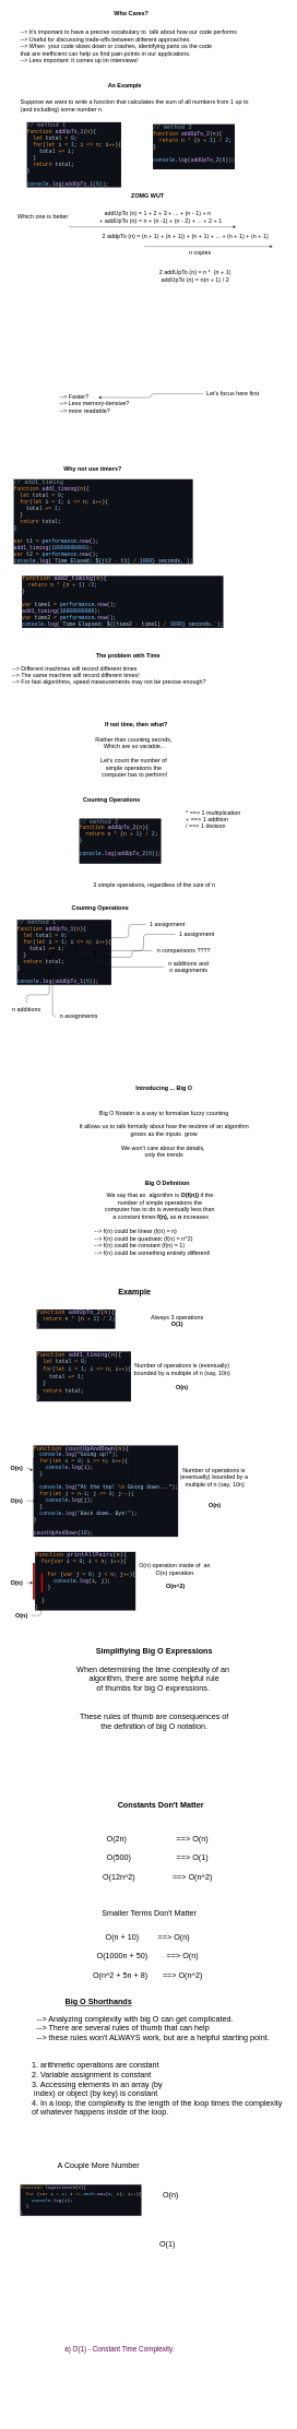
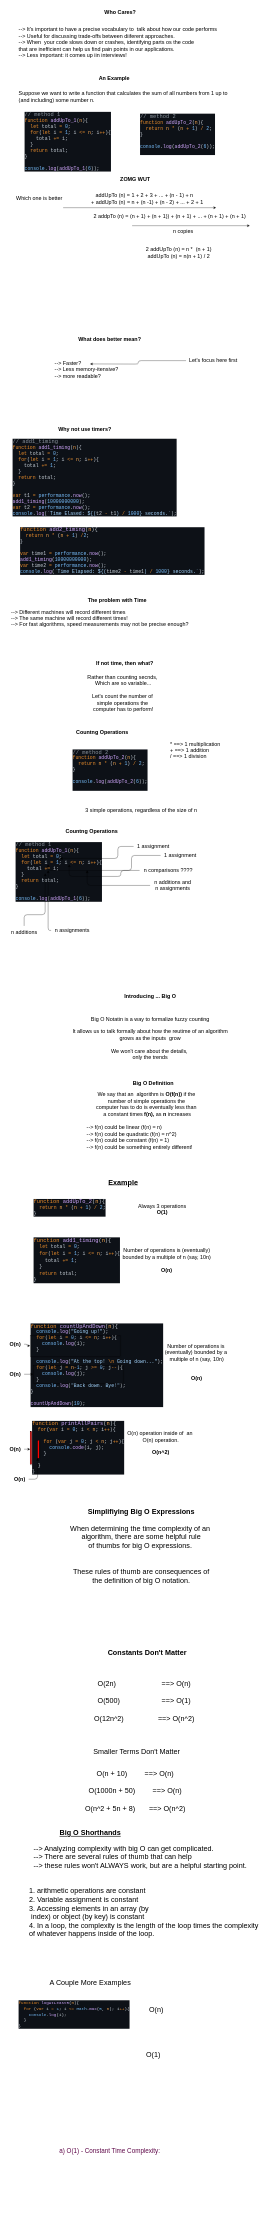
+ <mxCell id="16" value="&lt;b&gt;What does better mean?&lt;/b&gt;" style="text;html=1;align=center;verticalAlign=middle;resizable=0;points=[];autosize=1;strokeColor=none;fillColor=none;fontSize=18;" parent="1" vertex="1"><mxGeometry x="250" y="1110" width="230" height="40" as="geometry" /></mxCell>
- <mxCell id="42" value="n additions" style="text;html=1;align=center;verticalAlign=middle;resizable=0;points=[];autosize=1;strokeColor=none;fillColor=none;fontSize=18;" parent="1" vertex="1"><mxGeometry x="25" y="3060" width="110" height="40" as="geometry" /></mxCell>
+ <mxCell id="42" value="n additions" style="text;html=1;align=center;verticalAlign=middle;resizable=0;points=[];autosize=1;strokeColor=none;fillColor=none;fontSize=18;" parent="1" vertex="1"><mxGeometry x="25" y="3085" width="110" height="40" as="geometry" /></mxCell>
- <mxCell id="63" value="&lt;div style=&quot;color: rgb(201, 209, 217); background-color: rgb(13, 17, 23); font-family: Consolas, &amp;quot;Courier New&amp;quot;, monospace; line-height: 19px;&quot;&gt;&lt;div style=&quot;&quot;&gt;&lt;font style=&quot;font-size: 18px;&quot;&gt;&lt;span style=&quot;color: rgb(236, 142, 44);&quot;&gt;function&lt;/span&gt; &lt;span style=&quot;color: rgb(210, 168, 255);&quot;&gt;printAllPairs&lt;/span&gt;(&lt;span style=&quot;color: rgb(253, 172, 84);&quot;&gt;n&lt;/span&gt;){&lt;/font&gt;&lt;/div&gt;&lt;div style=&quot;&quot;&gt;&lt;font size=&quot;3&quot;&gt;&amp;nbsp; &lt;span style=&quot;color: #ec8e2c;&quot;&gt;for&lt;/span&gt;(&lt;span style=&quot;color: #ec8e2c;&quot;&gt;var&lt;/span&gt; i &lt;span style=&quot;color: #ec8e2c;&quot;&gt;=&lt;/span&gt; &lt;span style=&quot;color: #79c0ff;&quot;&gt;0&lt;/span&gt;; i &lt;span style=&quot;color: #ec8e2c;&quot;&gt;&amp;lt;&lt;/span&gt; &lt;span style=&quot;color: #fdac54;&quot;&gt;n&lt;/span&gt;; i&lt;span style=&quot;color: #ec8e2c;&quot;&gt;++&lt;/span&gt;){&lt;/font&gt;&lt;/div&gt;&lt;div style=&quot;&quot;&gt;&lt;font size=&quot;3&quot;&gt;&amp;nbsp; &lt;/font&gt;&lt;/div&gt;&lt;div style=&quot;&quot;&gt;&lt;font size=&quot;3&quot;&gt;&amp;nbsp; &amp;nbsp; &lt;span style=&quot;color: #ec8e2c;&quot;&gt;for&lt;/span&gt; (&lt;span style=&quot;color: #ec8e2c;&quot;&gt;var&lt;/span&gt; j &lt;span style=&quot;color: #ec8e2c;&quot;&gt;=&lt;/span&gt; &lt;span style=&quot;color: #79c0ff;&quot;&gt;0&lt;/span&gt;; j &lt;span style=&quot;color: #ec8e2c;&quot;&gt;&amp;lt;&lt;/span&gt; &lt;span style=&quot;color: #fdac54;&quot;&gt;n&lt;/span&gt;; j&lt;span style=&quot;color: #ec8e2c;&quot;&gt;++&lt;/span&gt;){&lt;/font&gt;&lt;/div&gt;&lt;div style=&quot;&quot;&gt;&lt;font size=&quot;3&quot;&gt;&amp;nbsp; &amp;nbsp; &amp;nbsp; &lt;span style=&quot;color: #79c0ff;&quot;&gt;console&lt;/span&gt;.&lt;span style=&quot;color: #d2a8ff;&quot;&gt;log&lt;/span&gt;(i, j);&lt;/font&gt;&lt;/div&gt;&lt;div style=&quot;&quot;&gt;&lt;font size=&quot;3&quot;&gt;&amp;nbsp; &amp;nbsp; }&lt;/font&gt;&lt;/div&gt;&lt;div style=&quot;&quot;&gt;&lt;font size=&quot;3&quot;&gt;&amp;nbsp; &lt;/font&gt;&lt;/div&gt;&lt;div style=&quot;&quot;&gt;&lt;font size=&quot;3&quot;&gt;&amp;nbsp; }&lt;/font&gt;&lt;/div&gt;&lt;div style=&quot;&quot;&gt;&lt;font size=&quot;3&quot;&gt;}&lt;/font&gt;&lt;/div&gt;&lt;/div&gt;" style="text;html=1;align=left;verticalAlign=middle;resizable=0;points=[];autosize=1;strokeColor=none;fillColor=none;fontSize=18;" parent="1" vertex="1"><mxGeometry x="105" y="4730" width="310" height="190" as="geometry" /></mxCell>
+ <mxCell id="63" value="&lt;div style=&quot;color: rgb(201, 209, 217); background-color: rgb(13, 17, 23); font-family: Consolas, &amp;quot;Courier New&amp;quot;, monospace; line-height: 19px;&quot;&gt;&lt;div style=&quot;&quot;&gt;&lt;font style=&quot;font-size: 18px;&quot;&gt;&lt;span style=&quot;color: rgb(236, 142, 44);&quot;&gt;function&lt;/span&gt; &lt;span style=&quot;color: rgb(210, 168, 255);&quot;&gt;printAllPairs&lt;/span&gt;(&lt;span style=&quot;color: rgb(253, 172, 84);&quot;&gt;n&lt;/span&gt;){&lt;/font&gt;&lt;/div&gt;&lt;div style=&quot;&quot;&gt;&lt;font size=&quot;3&quot;&gt;&amp;nbsp; &lt;span style=&quot;color: #ec8e2c;&quot;&gt;for&lt;/span&gt;(&lt;span style=&quot;color: #ec8e2c;&quot;&gt;var&lt;/span&gt; i &lt;span style=&quot;color: #ec8e2c;&quot;&gt;=&lt;/span&gt; &lt;span style=&quot;color: #79c0ff;&quot;&gt;0&lt;/span&gt;; i &lt;span style=&quot;color: #ec8e2c;&quot;&gt;&amp;lt;&lt;/span&gt; &lt;span style=&quot;color: #fdac54;&quot;&gt;n&lt;/span&gt;; i&lt;span style=&quot;color: #ec8e2c;&quot;&gt;++&lt;/span&gt;){&lt;/font&gt;&lt;/div&gt;&lt;div style=&quot;&quot;&gt;&lt;font size=&quot;3&quot;&gt;&amp;nbsp; &lt;/font&gt;&lt;/div&gt;&lt;div style=&quot;&quot;&gt;&lt;font size=&quot;3&quot;&gt;&amp;nbsp; &amp;nbsp; &lt;span style=&quot;color: #ec8e2c;&quot;&gt;for&lt;/span&gt; (&lt;span style=&quot;color: #ec8e2c;&quot;&gt;var&lt;/span&gt; j &lt;span style=&quot;color: #ec8e2c;&quot;&gt;=&lt;/span&gt; &lt;span style=&quot;color: #79c0ff;&quot;&gt;0&lt;/span&gt;; j &lt;span style=&quot;color: #ec8e2c;&quot;&gt;&amp;lt;&lt;/span&gt; &lt;span style=&quot;color: #fdac54;&quot;&gt;n&lt;/span&gt;; j&lt;span style=&quot;color: #ec8e2c;&quot;&gt;++&lt;/span&gt;){&lt;/font&gt;&lt;/div&gt;&lt;div style=&quot;&quot;&gt;&lt;font size=&quot;3&quot;&gt;&amp;nbsp; &amp;nbsp; &amp;nbsp; &lt;span style=&quot;color: #79c0ff;&quot;&gt;console&lt;/span&gt;.&lt;span style=&quot;color: #d2a8ff;&quot;&gt;code&lt;/span&gt;(i, j);&lt;/font&gt;&lt;/div&gt;&lt;div style=&quot;&quot;&gt;&lt;font size=&quot;3&quot;&gt;&amp;nbsp; &amp;nbsp; }&lt;/font&gt;&lt;/div&gt;&lt;div style=&quot;&quot;&gt;&lt;font size=&quot;3&quot;&gt;&amp;nbsp; &lt;/font&gt;&lt;/div&gt;&lt;div style=&quot;&quot;&gt;&lt;font size=&quot;3&quot;&gt;&amp;nbsp; }&lt;/font&gt;&lt;/div&gt;&lt;div style=&quot;&quot;&gt;&lt;font size=&quot;3&quot;&gt;}&lt;/font&gt;&lt;/div&gt;&lt;/div&gt;" style="text;html=1;align=left;verticalAlign=middle;resizable=0;points=[];autosize=1;strokeColor=none;fillColor=none;fontSize=18;" parent="1" vertex="1"><mxGeometry x="105" y="4730" width="310" height="190" as="geometry" /></mxCell>
- <mxCell id="80" value="A Couple More Number" style="text;html=1;align=center;verticalAlign=middle;resizable=0;points=[];autosize=1;strokeColor=none;fillColor=none;fontSize=24;" vertex="1" parent="1"><mxGeometry x="155" y="6590" width="290" height="40" as="geometry" /></mxCell>
+ <mxCell id="80" value="A Couple More Examples" style="text;html=1;align=center;verticalAlign=middle;resizable=0;points=[];autosize=1;strokeColor=none;fillColor=none;fontSize=24;" vertex="1" parent="1"><mxGeometry x="155" y="6590" width="290" height="40" as="geometry" /></mxCell>
